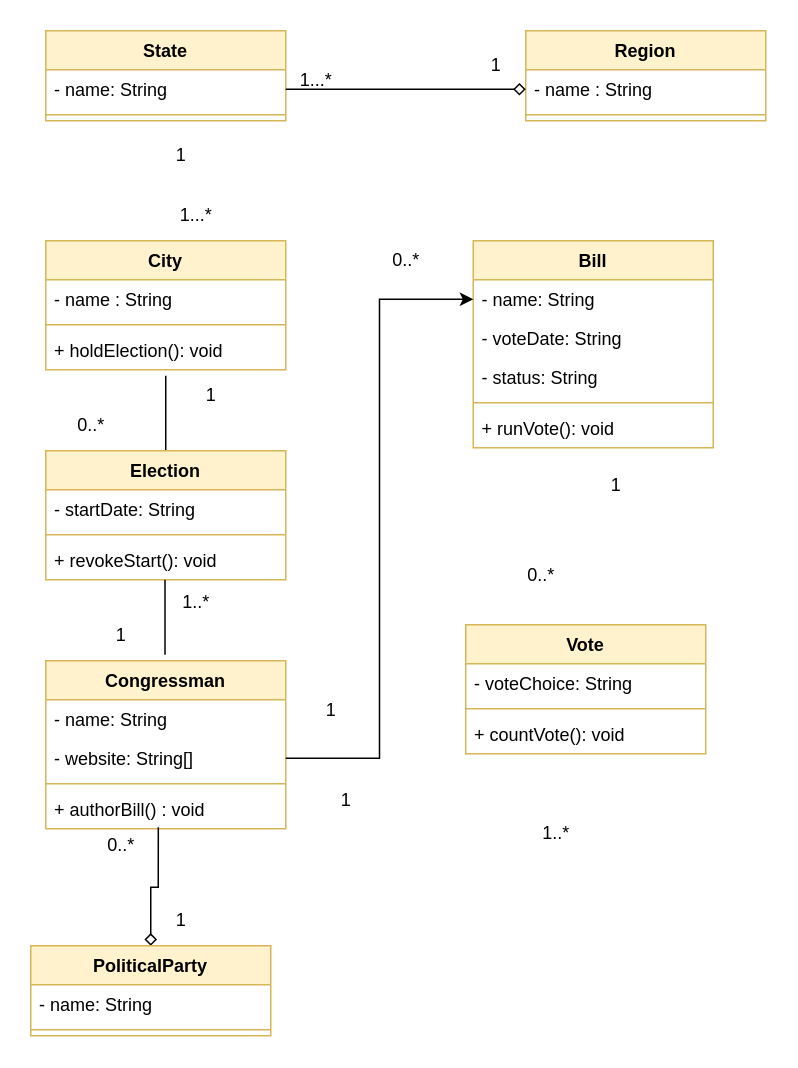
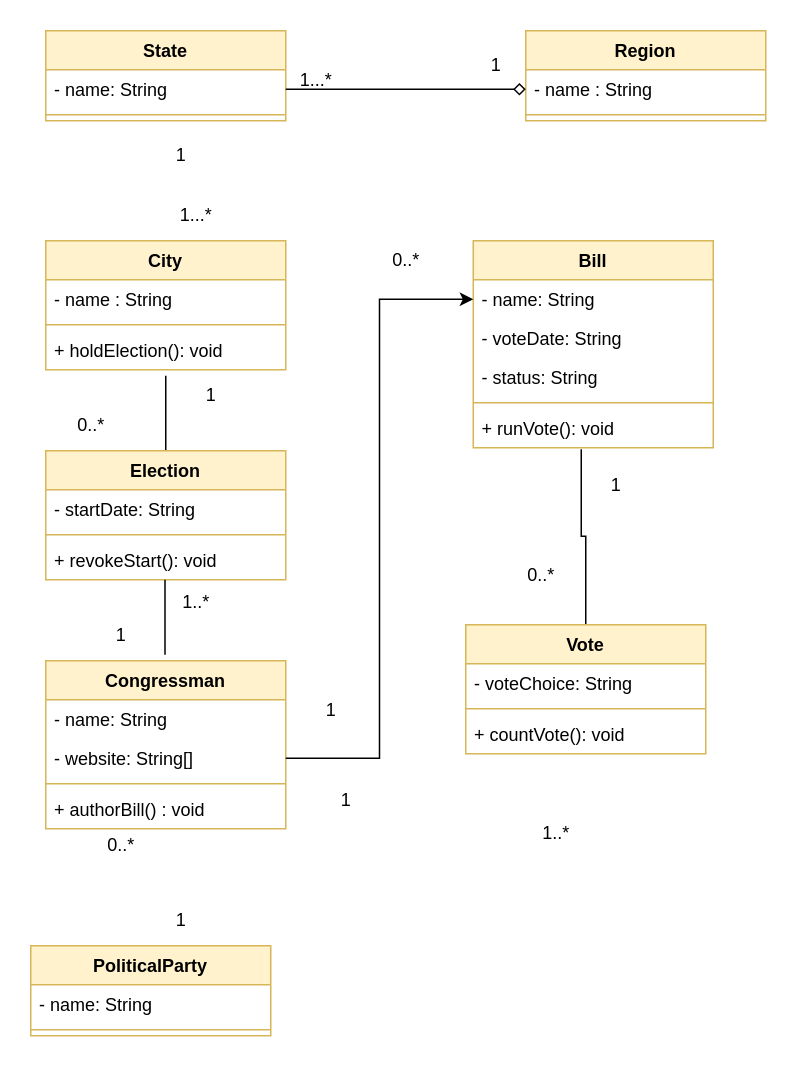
+ <mxCell id="28" style="edgeStyle=orthogonalEdgeStyle;rounded=0;orthogonalLoop=1;jettySize=auto;html=1;exitX=0.5;exitY=0;exitDx=0;exitDy=0;entryX=0.45;entryY=1.038;entryDx=0;entryDy=0;entryPerimeter=0;endArrow=none;endFill=0;" edge="1" parent="1" source="29" target="22"><mxGeometry relative="1" as="geometry" /></mxCell>
- <mxCell id="33" style="edgeStyle=orthogonalEdgeStyle;rounded=0;orthogonalLoop=1;jettySize=auto;html=1;exitX=0.5;exitY=0;exitDx=0;exitDy=0;entryX=0.469;entryY=0.962;entryDx=0;entryDy=0;entryPerimeter=0;endArrow=none;endFill=0;startArrow=diamond;startFill=0;" edge="1" parent="1" source="34" target="27"><mxGeometry relative="1" as="geometry" /></mxCell>
